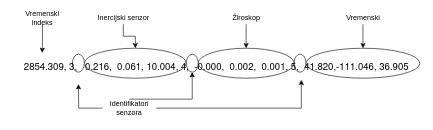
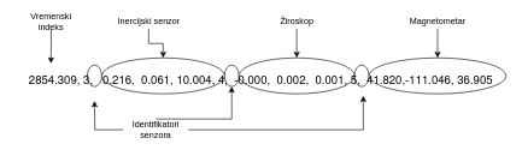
- <mxCell id="14" value="Vremenski" style="text;html=1;align=center;verticalAlign=middle;resizable=0;points=[];autosize=1;strokeColor=none;" vertex="1" parent="1"><mxGeometry x="560" y="20" width="90" height="20" as="geometry" /></mxCell>
+ <mxCell id="14" value="Magnetometar" style="text;html=1;align=center;verticalAlign=middle;resizable=0;points=[];autosize=1;strokeColor=none;" vertex="1" parent="1"><mxGeometry x="560" y="20" width="90" height="20" as="geometry" /></mxCell>
